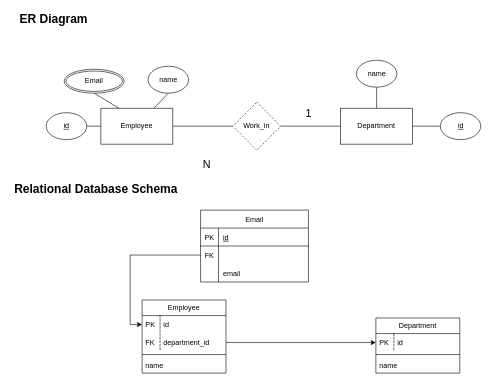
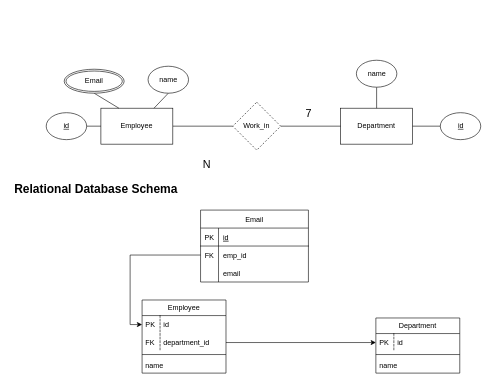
- <mxCell id="43" value="ER Diagram" style="text;html=1;strokeColor=none;fillColor=none;align=left;verticalAlign=middle;whiteSpace=wrap;rounded=0;shadow=0;fontSize=20;fontStyle=1" parent="1" vertex="1"><mxGeometry x="29.75" y="20" width="160" height="20" as="geometry" /></mxCell>
- <mxCell id="15" value="1" style="text;html=1;strokeColor=none;fillColor=none;align=center;verticalAlign=middle;whiteSpace=wrap;rounded=0;fontSize=18;" parent="1" vertex="1"><mxGeometry x="493.5" y="180" width="40" height="20" as="geometry" /></mxCell>
+ <mxCell id="15" value="7" style="text;html=1;strokeColor=none;fillColor=none;align=center;verticalAlign=middle;whiteSpace=wrap;rounded=0;fontSize=18;" parent="1" vertex="1"><mxGeometry x="493.5" y="180" width="40" height="20" as="geometry" /></mxCell>
+ <mxCell id="36" value="emp_id" style="shape=partialRectangle;connectable=0;fillColor=none;top=0;left=0;bottom=0;right=0;align=left;spacingLeft=6;overflow=hidden;" parent="34" vertex="1"><mxGeometry x="30" width="150" height="30" as="geometry"><mxRectangle width="150" height="30" as="alternateBounds" /></mxGeometry></mxCell>
